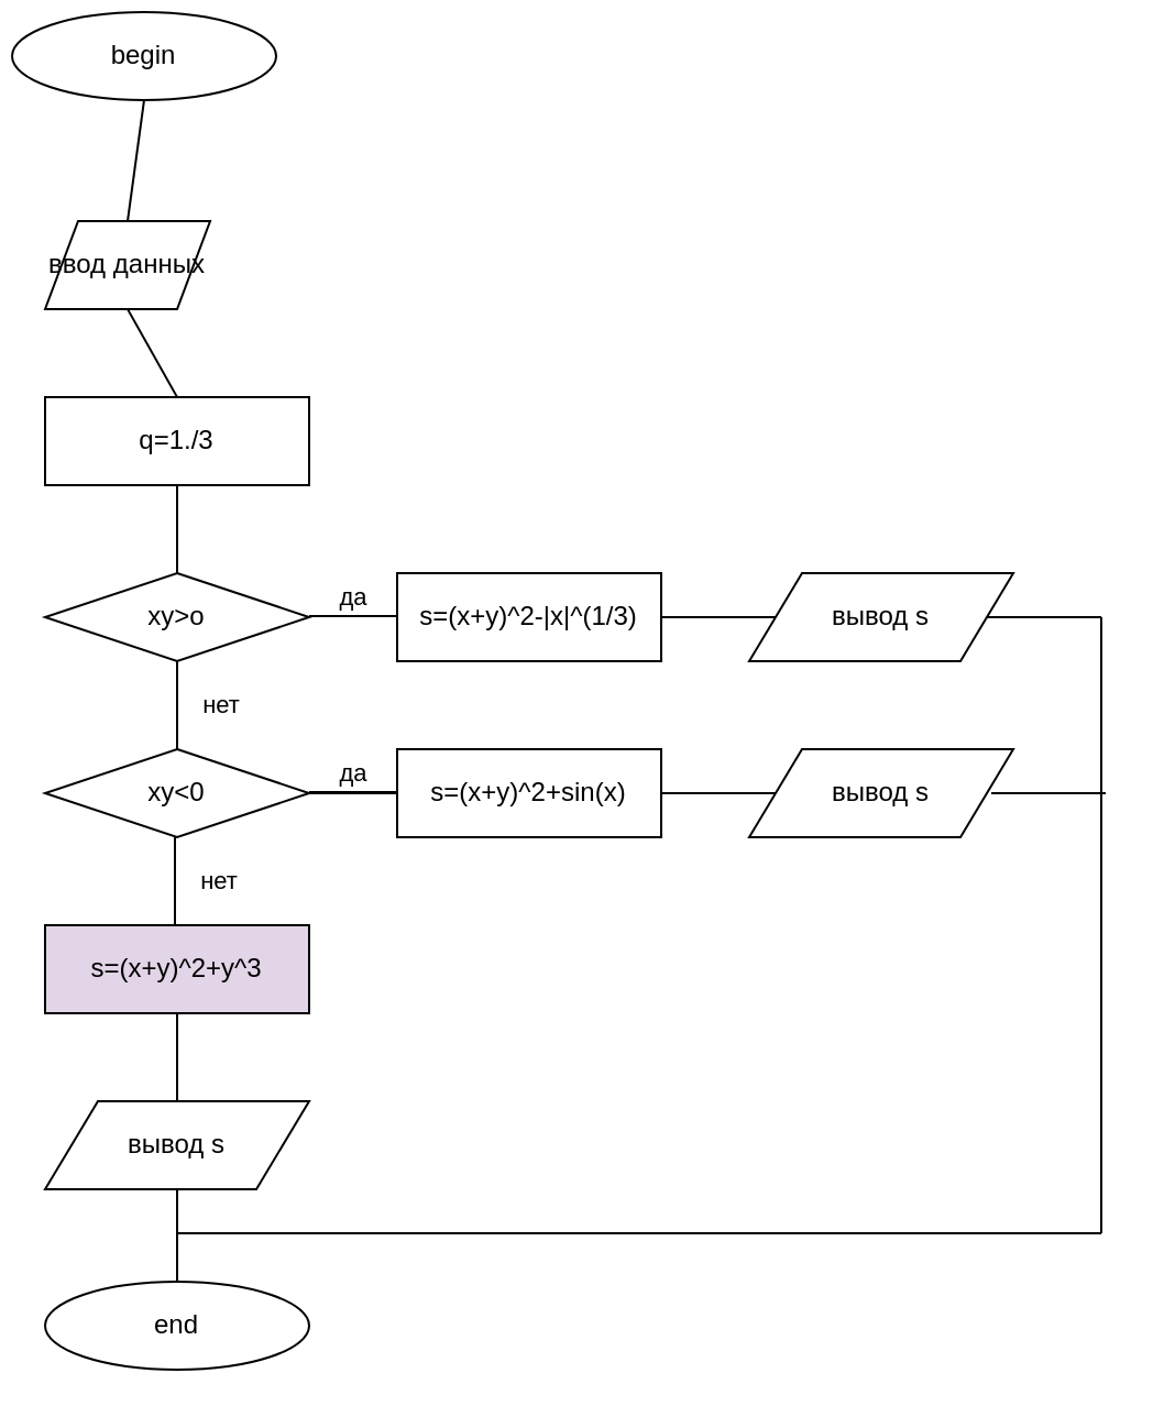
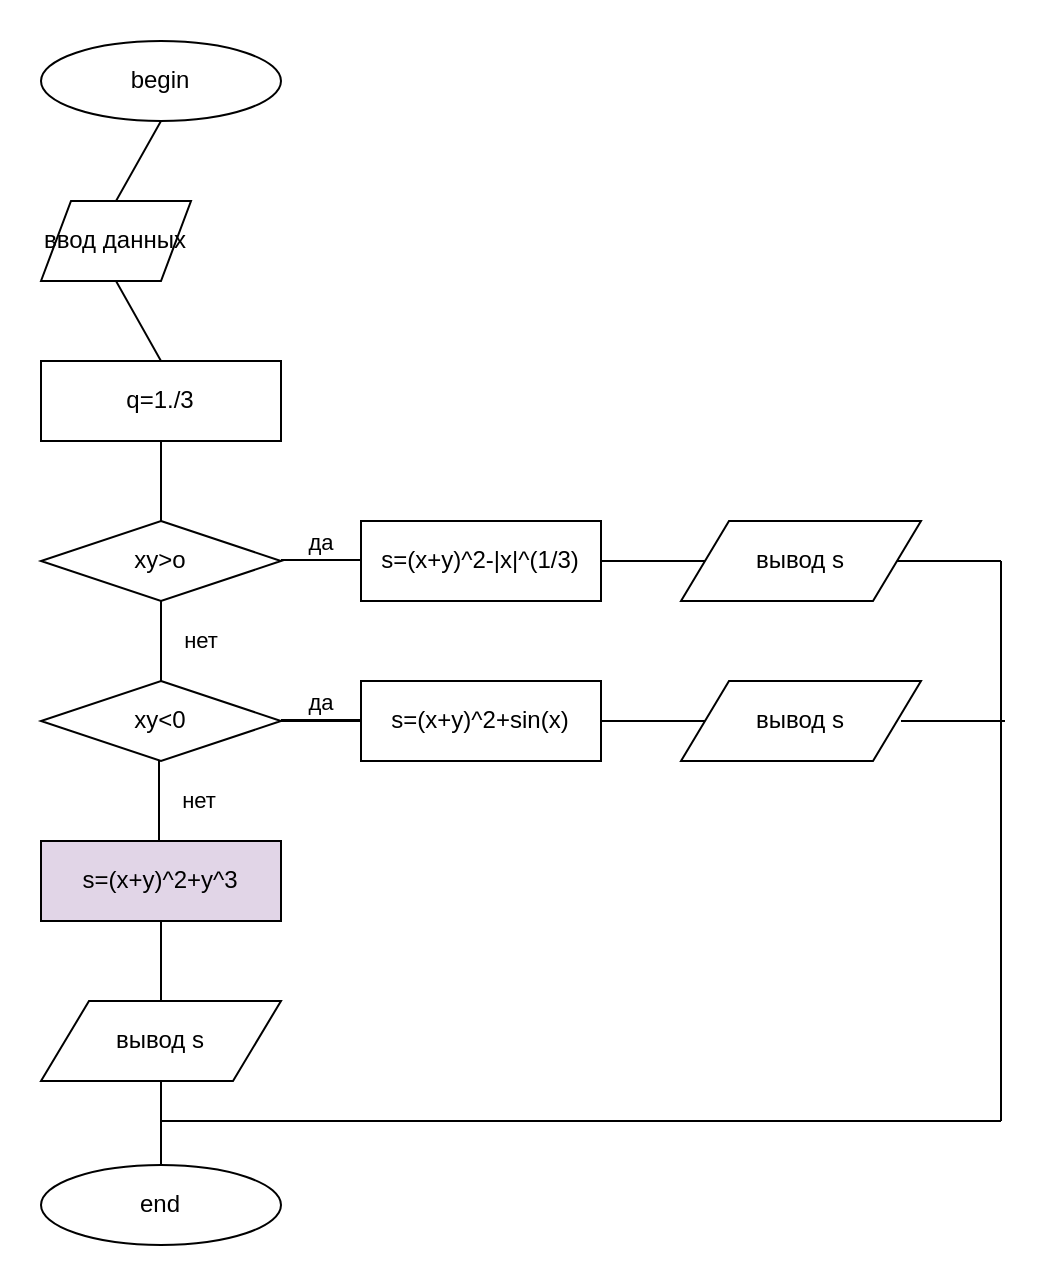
- <mxCell id="2" value="begin" style="ellipse;whiteSpace=wrap;html=1;" vertex="1" parent="1"><mxGeometry x="5" y="5" width="120" height="40" as="geometry" /></mxCell>
+ <mxCell id="2" value="begin" style="ellipse;whiteSpace=wrap;html=1;" vertex="1" parent="1"><mxGeometry x="20" y="20" width="120" height="40" as="geometry" /></mxCell>
